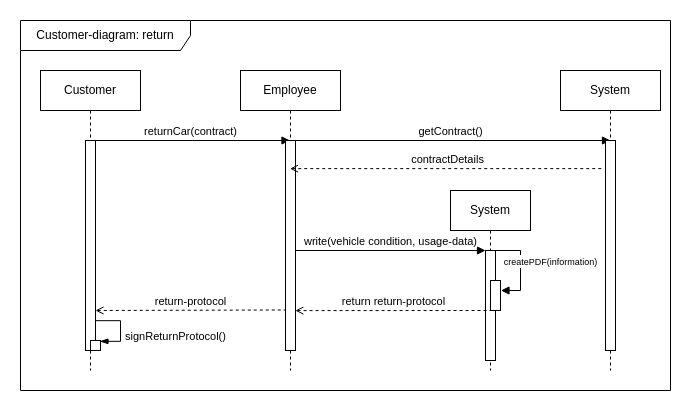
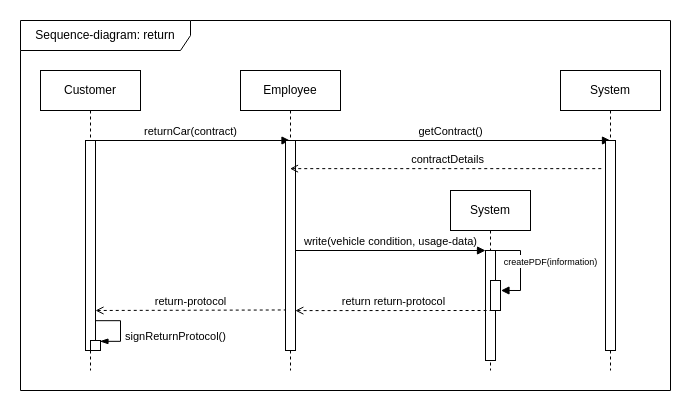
- <mxCell id="21" value="Customer-diagram:&amp;nbsp;&lt;span style=&quot;background-color: transparent; color: light-dark(rgb(0, 0, 0), rgb(255, 255, 255));&quot;&gt;return&lt;/span&gt;" style="shape=umlFrame;whiteSpace=wrap;html=1;pointerEvents=0;width=170;height=30;" parent="1" vertex="1"><mxGeometry x="20" y="20" width="650" height="370" as="geometry" /></mxCell>
+ <mxCell id="21" value="Sequence-diagram:&amp;nbsp;&lt;span style=&quot;background-color: transparent; color: light-dark(rgb(0, 0, 0), rgb(255, 255, 255));&quot;&gt;return&lt;/span&gt;" style="shape=umlFrame;whiteSpace=wrap;html=1;pointerEvents=0;width=170;height=30;" parent="1" vertex="1"><mxGeometry x="20" y="20" width="650" height="370" as="geometry" /></mxCell>
